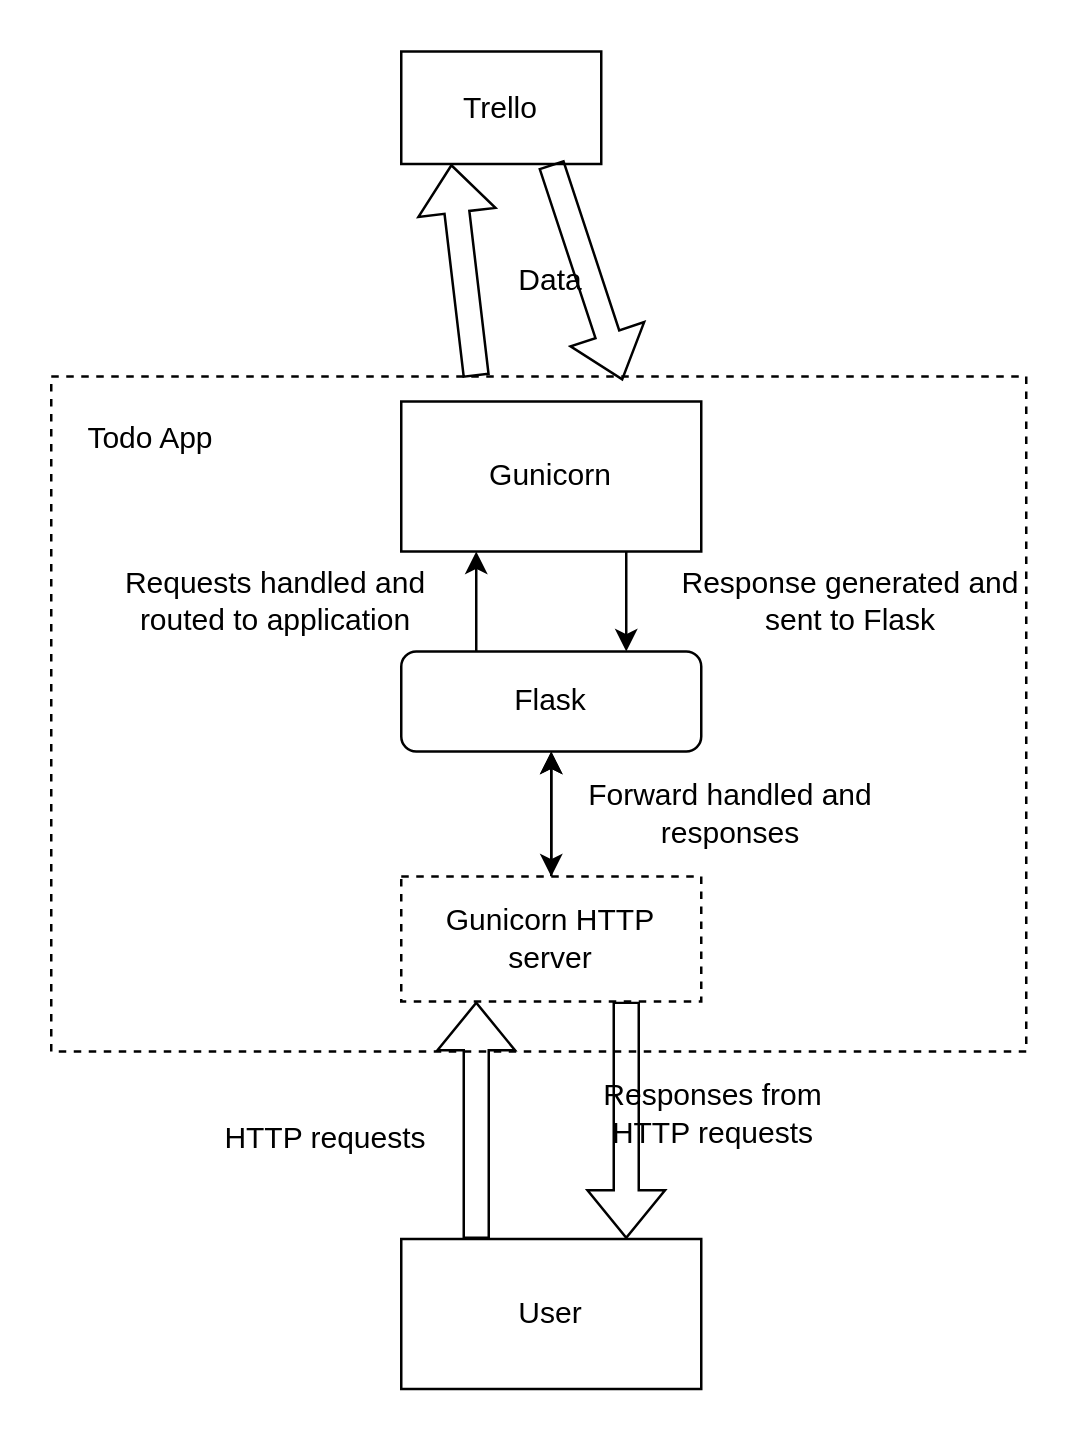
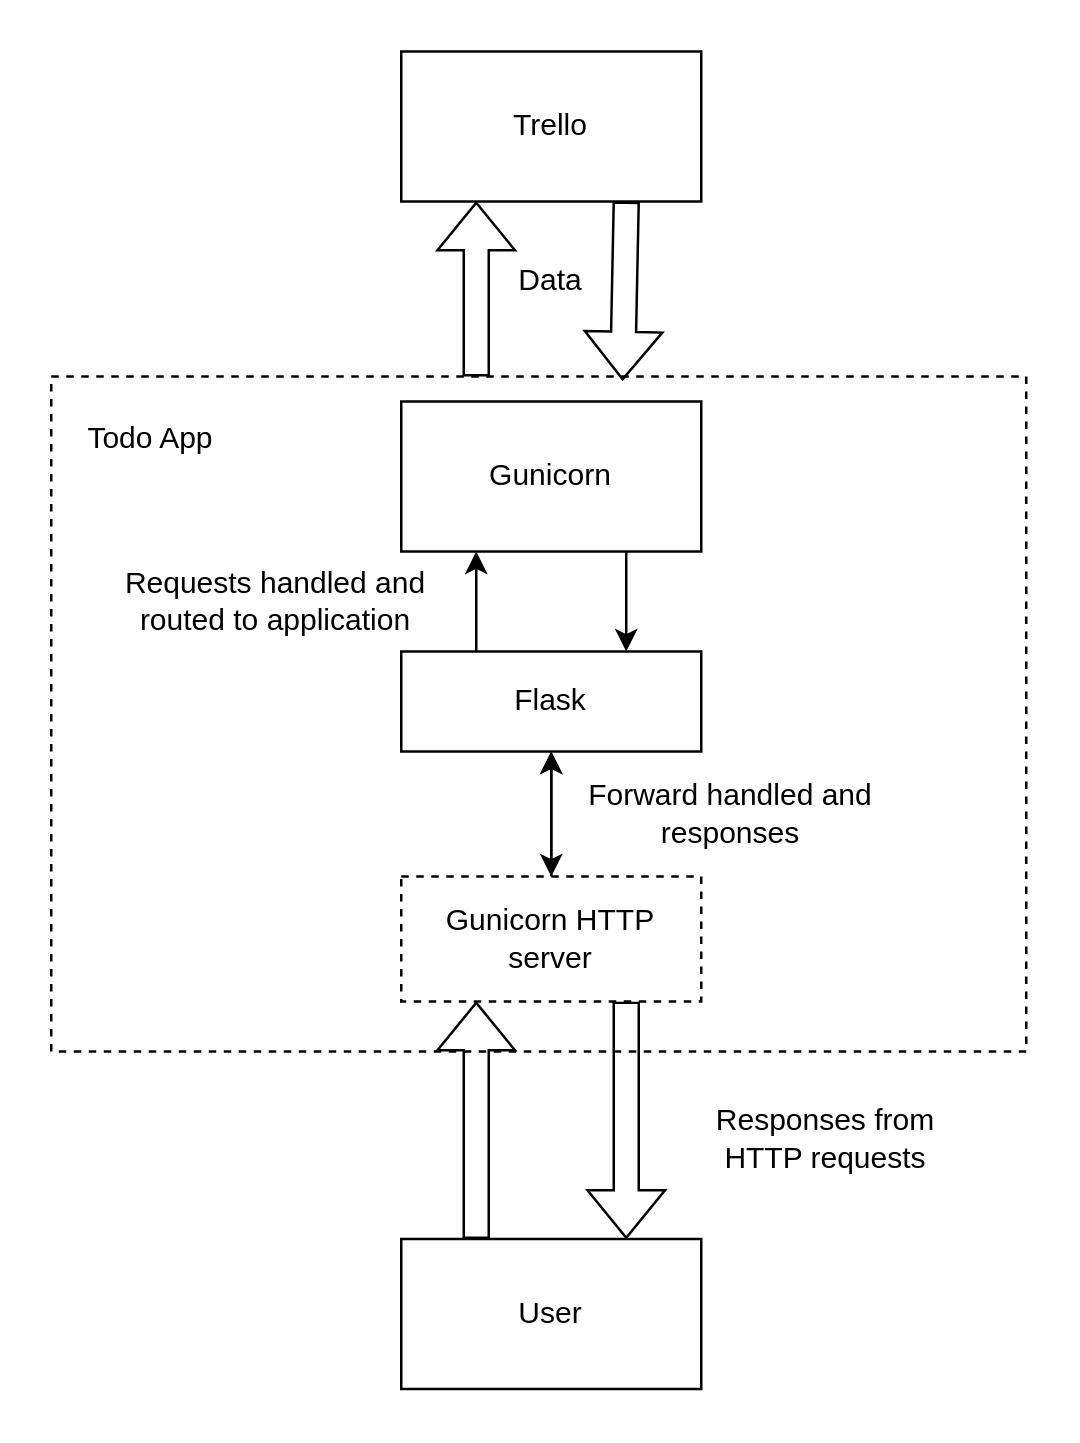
- <mxCell id="3" value="Trello" style="rounded=0;whiteSpace=wrap;html=1;" vertex="1" parent="1"><mxGeometry x="160" y="20" width="80" height="45" as="geometry" /></mxCell>
+ <mxCell id="3" value="Trello" style="rounded=0;whiteSpace=wrap;html=1;" vertex="1" parent="1"><mxGeometry x="160" y="20" width="120" height="60" as="geometry" /></mxCell>
- <mxCell id="22" value="Response generated and sent to Flask" style="text;html=1;strokeColor=none;fillColor=none;align=center;verticalAlign=middle;whiteSpace=wrap;rounded=0;" vertex="1" parent="1"><mxGeometry x="270" y="225" width="140" height="30" as="geometry" /></mxCell>
- <mxCell id="14" value="Flask" style="whiteSpace=wrap;html=1;rounded=1;" vertex="1" parent="1"><mxGeometry x="160" y="260" width="120" height="40" as="geometry" /></mxCell>
+ <mxCell id="14" value="Flask" style="rounded=0;whiteSpace=wrap;html=1;" vertex="1" parent="1"><mxGeometry x="160" y="260" width="120" height="40" as="geometry" /></mxCell>
- <mxCell id="11" value="Responses from HTTP requests" style="text;html=1;strokeColor=none;fillColor=none;align=center;verticalAlign=middle;whiteSpace=wrap;rounded=0;" vertex="1" parent="1"><mxGeometry x="225" y="430" width="120" height="30" as="geometry" /></mxCell>
+ <mxCell id="11" value="Responses from HTTP requests" style="text;html=1;strokeColor=none;fillColor=none;align=center;verticalAlign=middle;whiteSpace=wrap;rounded=0;" vertex="1" parent="1"><mxGeometry x="270" y="440" width="120" height="30" as="geometry" /></mxCell>
- <mxCell id="10" value="HTTP requests" style="text;html=1;strokeColor=none;fillColor=none;align=center;verticalAlign=middle;whiteSpace=wrap;rounded=0;" vertex="1" parent="1"><mxGeometry x="80" y="440" width="100" height="30" as="geometry" /></mxCell>
